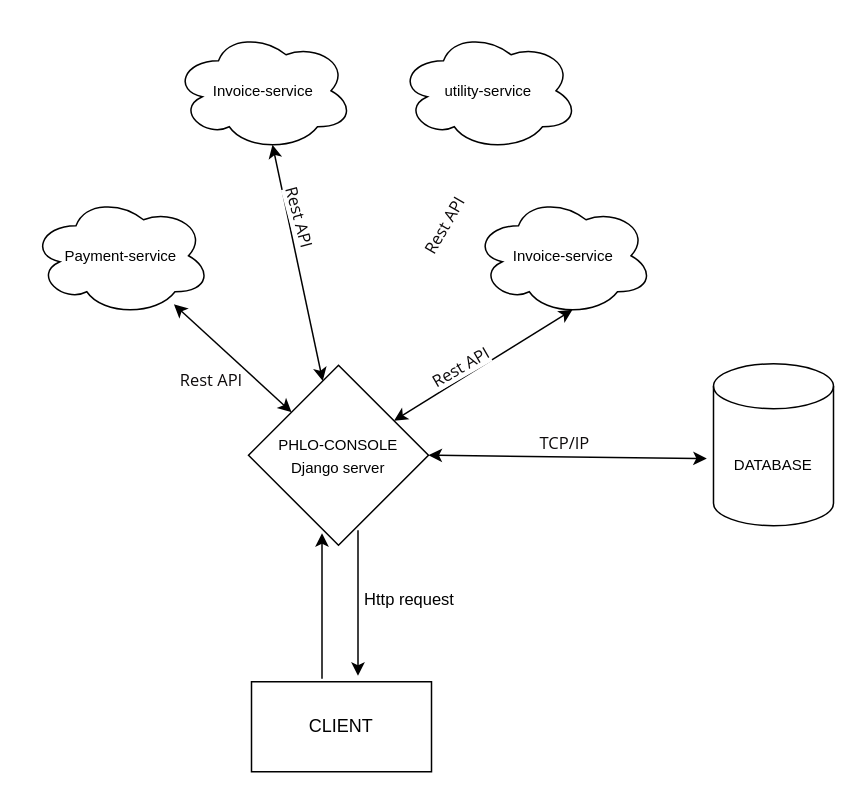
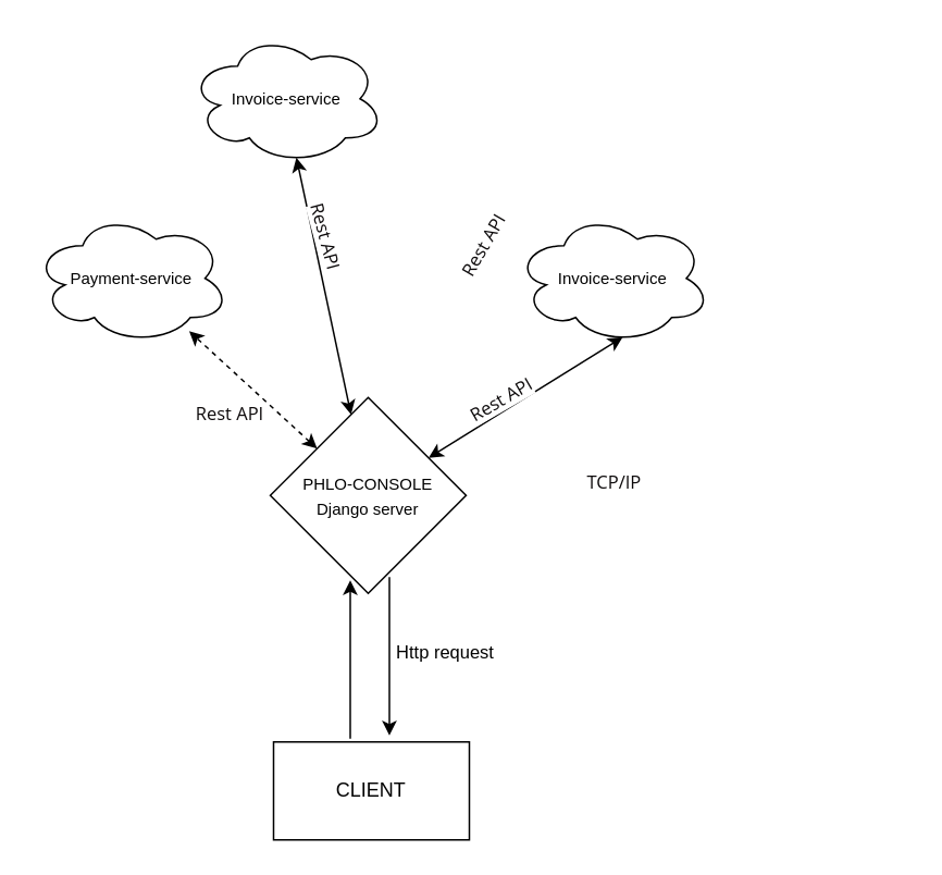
- <mxCell id="9" value="utility-service" style="ellipse;shape=cloud;whiteSpace=wrap;html=1;fontSize=10;" vertex="1" parent="1"><mxGeometry x="265" y="20" width="120" height="80" as="geometry" /></mxCell>
- <mxCell id="10" value="" style="endArrow=classic;startArrow=classic;html=1;rounded=0;fontSize=10;" edge="1" parent="1" source="5" target="6"><mxGeometry width="50" height="50" relative="1" as="geometry"><mxPoint x="245" y="240" as="sourcePoint" /><mxPoint x="295" y="190" as="targetPoint" /></mxGeometry></mxCell>
+ <mxCell id="10" value="" style="endArrow=classic;startArrow=classic;html=1;rounded=0;fontSize=10;dashed=1;" edge="1" parent="1" source="5" target="6"><mxGeometry width="50" height="50" relative="1" as="geometry"><mxPoint x="245" y="240" as="sourcePoint" /><mxPoint x="295" y="190" as="targetPoint" /></mxGeometry></mxCell>
- <mxCell id="13" value="DATABASE" style="shape=cylinder3;whiteSpace=wrap;html=1;boundedLbl=1;backgroundOutline=1;size=15;fontSize=10;" vertex="1" parent="1"><mxGeometry x="475" y="242" width="80" height="108" as="geometry" /></mxCell>
- <mxCell id="14" value="" style="endArrow=classic;startArrow=classic;html=1;rounded=0;fontSize=10;entryX=-0.056;entryY=0.585;entryDx=0;entryDy=0;entryPerimeter=0;exitX=1;exitY=0.5;exitDx=0;exitDy=0;" edge="1" parent="1" source="5" target="13"><mxGeometry width="50" height="50" relative="1" as="geometry"><mxPoint x="271.996" y="289.996" as="sourcePoint" /><mxPoint x="391" y="216" as="targetPoint" /></mxGeometry></mxCell>
